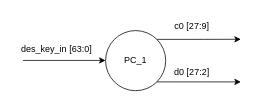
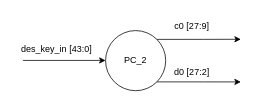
- <mxCell id="7" value="des_key_in [63:0]" style="text;html=1;align=center;verticalAlign=middle;whiteSpace=wrap;rounded=0;" vertex="1" parent="1"><mxGeometry x="20" y="50" width="110" height="30" as="geometry" /></mxCell>
+ <mxCell id="7" value="des_key_in [43:0]" style="text;html=1;align=center;verticalAlign=middle;whiteSpace=wrap;rounded=0;" vertex="1" parent="1"><mxGeometry x="20" y="50" width="110" height="30" as="geometry" /></mxCell>
- <mxCell id="5" value="PC_1" style="text;html=1;align=center;verticalAlign=middle;whiteSpace=wrap;rounded=0;" vertex="1" parent="1"><mxGeometry x="150" y="65" width="60" height="30" as="geometry" /></mxCell>
+ <mxCell id="5" value="PC_2" style="text;html=1;align=center;verticalAlign=middle;whiteSpace=wrap;rounded=0;" vertex="1" parent="1"><mxGeometry x="150" y="65" width="60" height="30" as="geometry" /></mxCell>
